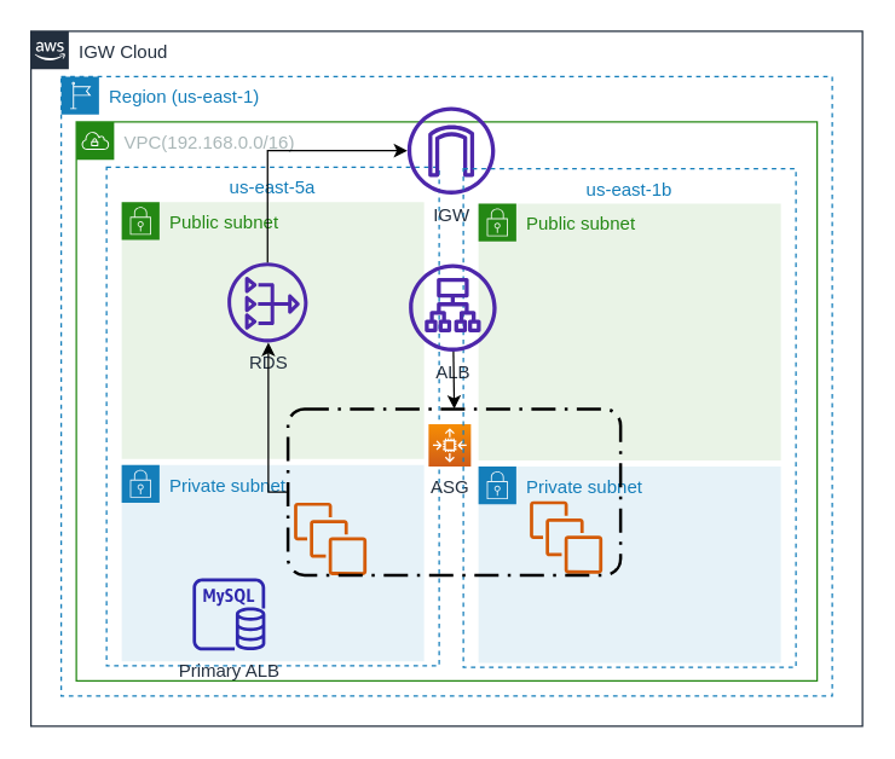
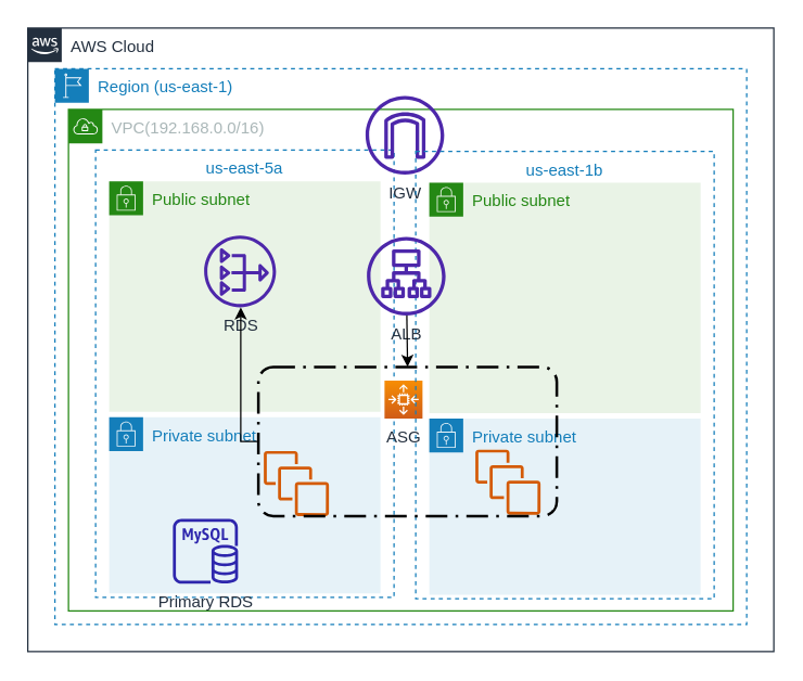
- <mxCell id="2" value="IGW Cloud" style="points=[[0,0],[0.25,0],[0.5,0],[0.75,0],[1,0],[1,0.25],[1,0.5],[1,0.75],[1,1],[0.75,1],[0.5,1],[0.25,1],[0,1],[0,0.75],[0,0.5],[0,0.25]];outlineConnect=0;gradientColor=none;html=1;whiteSpace=wrap;fontSize=12;fontStyle=0;container=1;pointerEvents=0;collapsible=0;recursiveResize=0;shape=mxgraph.aws4.group;grIcon=mxgraph.aws4.group_aws_cloud_alt;strokeColor=#232F3E;fillColor=none;verticalAlign=top;align=left;spacingLeft=30;fontColor=#232F3E;dashed=0;" parent="1" vertex="1"><mxGeometry x="20" y="20" width="550" height="460" as="geometry" /></mxCell>
+ <mxCell id="2" value="AWS Cloud" style="points=[[0,0],[0.25,0],[0.5,0],[0.75,0],[1,0],[1,0.25],[1,0.5],[1,0.75],[1,1],[0.75,1],[0.5,1],[0.25,1],[0,1],[0,0.75],[0,0.5],[0,0.25]];outlineConnect=0;gradientColor=none;html=1;whiteSpace=wrap;fontSize=12;fontStyle=0;container=1;pointerEvents=0;collapsible=0;recursiveResize=0;shape=mxgraph.aws4.group;grIcon=mxgraph.aws4.group_aws_cloud_alt;strokeColor=#232F3E;fillColor=none;verticalAlign=top;align=left;spacingLeft=30;fontColor=#232F3E;dashed=0;" parent="1" vertex="1"><mxGeometry x="20" y="20" width="550" height="460" as="geometry" /></mxCell>
- <mxCell id="20" value="" style="endArrow=classic;html=1;rounded=0;edgeStyle=orthogonalEdgeStyle;" edge="1" parent="1" source="13" target="6"><mxGeometry width="50" height="50" relative="1" as="geometry"><mxPoint x="230" y="40" as="sourcePoint" /><mxPoint x="280" y="-10" as="targetPoint" /><Array as="points"><mxPoint x="177" y="99" /></Array></mxGeometry></mxCell>
- <mxCell id="17" value="Primary ALB" style="sketch=0;outlineConnect=0;fontColor=#232F3E;gradientColor=none;fillColor=#2E27AD;strokeColor=none;dashed=0;verticalLabelPosition=bottom;verticalAlign=top;align=center;html=1;fontSize=12;fontStyle=0;aspect=fixed;pointerEvents=1;shape=mxgraph.aws4.rds_mysql_instance;" vertex="1" parent="1"><mxGeometry x="127" y="382" width="48" height="48" as="geometry" /></mxCell>
+ <mxCell id="17" value="Primary RDS" style="sketch=0;outlineConnect=0;fontColor=#232F3E;gradientColor=none;fillColor=#2E27AD;strokeColor=none;dashed=0;verticalLabelPosition=bottom;verticalAlign=top;align=center;html=1;fontSize=12;fontStyle=0;aspect=fixed;pointerEvents=1;shape=mxgraph.aws4.rds_mysql_instance;" vertex="1" parent="1"><mxGeometry x="127" y="382" width="48" height="48" as="geometry" /></mxCell>
